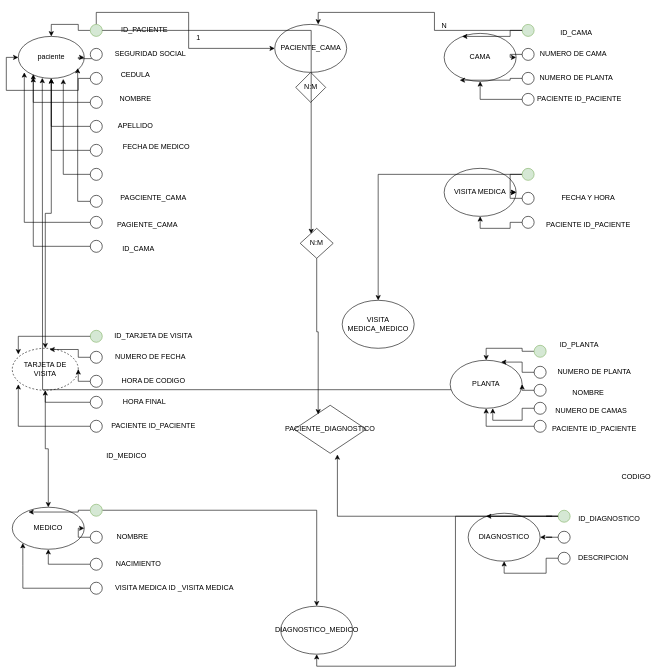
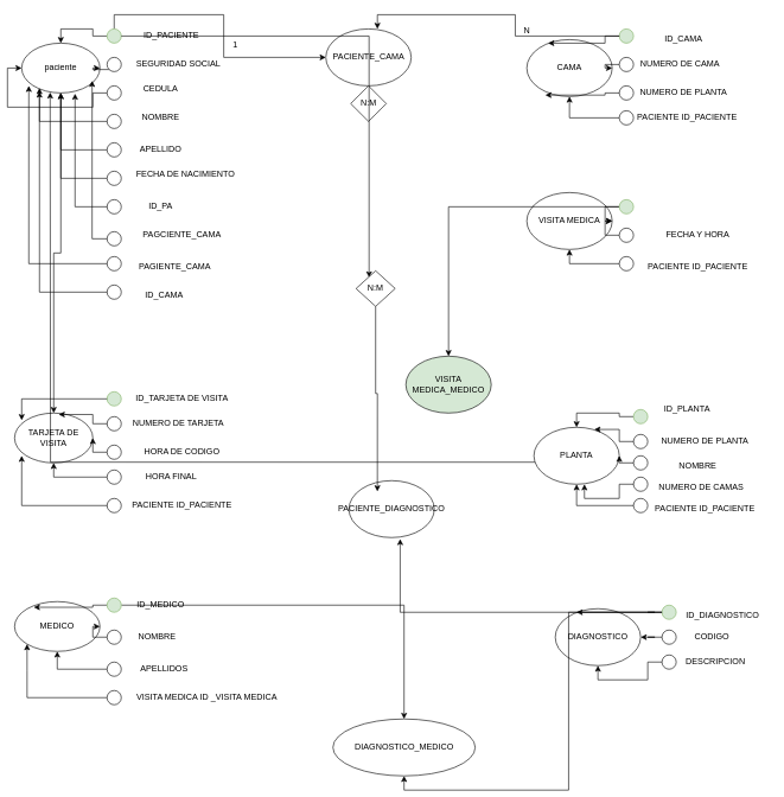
- <mxCell id="22" value="&lt;font style=&quot;vertical-align: inherit;&quot;&gt;&lt;font style=&quot;vertical-align: inherit;&quot;&gt;FECHA DE MEDICO&lt;/font&gt;&lt;/font&gt;" style="text;html=1;align=center;verticalAlign=middle;resizable=0;points=[];autosize=1;strokeColor=none;fillColor=none;" vertex="1" parent="1"><mxGeometry x="180" y="230" width="160" height="30" as="geometry" /></mxCell>
+ <mxCell id="22" value="&lt;font style=&quot;vertical-align: inherit;&quot;&gt;&lt;font style=&quot;vertical-align: inherit;&quot;&gt;FECHA DE NACIMIENTO&lt;/font&gt;&lt;/font&gt;" style="text;html=1;align=center;verticalAlign=middle;resizable=0;points=[];autosize=1;strokeColor=none;fillColor=none;" vertex="1" parent="1"><mxGeometry x="180" y="230" width="160" height="30" as="geometry" /></mxCell>
+ <mxCell id="23" value="&lt;font style=&quot;vertical-align: inherit;&quot;&gt;&lt;font style=&quot;vertical-align: inherit;&quot;&gt;ID_PA&lt;/font&gt;&lt;/font&gt;" style="text;html=1;align=center;verticalAlign=middle;resizable=0;points=[];autosize=1;strokeColor=none;fillColor=none;" vertex="1" parent="1"><mxGeometry x="195" y="275" width="60" height="30" as="geometry" /></mxCell>
- <mxCell id="68" value="VISITA MEDICA" style="ellipse;whiteSpace=wrap;html=1;" vertex="1" parent="1"><mxGeometry x="740" y="280" width="120" height="80" as="geometry" /></mxCell>
+ <mxCell id="68" value="VISITA MEDICA" style="ellipse;whiteSpace=wrap;html=1;" vertex="1" parent="1"><mxGeometry x="740" y="270" width="120" height="80" as="geometry" /></mxCell>
- <mxCell id="126" value="VISITA MEDICA_MEDICO" style="ellipse;whiteSpace=wrap;html=1;" vertex="1" parent="1"><mxGeometry x="570" y="500" width="120" height="80" as="geometry" /></mxCell>
+ <mxCell id="126" value="VISITA MEDICA_MEDICO" style="ellipse;whiteSpace=wrap;html=1;fillColor=#d5e8d4;" vertex="1" parent="1"><mxGeometry x="570" y="500" width="120" height="80" as="geometry" /></mxCell>
- <mxCell id="34" value="NUMERO DE FECHA" style="text;html=1;align=center;verticalAlign=middle;resizable=0;points=[];autosize=1;strokeColor=none;fillColor=none;" vertex="1" parent="1"><mxGeometry x="175" y="580" width="150" height="30" as="geometry" /></mxCell>
+ <mxCell id="34" value="NUMERO DE TARJETA" style="text;html=1;align=center;verticalAlign=middle;resizable=0;points=[];autosize=1;strokeColor=none;fillColor=none;" vertex="1" parent="1"><mxGeometry x="175" y="580" width="150" height="30" as="geometry" /></mxCell>
- <mxCell id="30" value="&lt;font style=&quot;vertical-align: inherit;&quot;&gt;&lt;font style=&quot;vertical-align: inherit;&quot;&gt;TARJETA DE VISITA&lt;/font&gt;&lt;/font&gt;" style="ellipse;whiteSpace=wrap;html=1;dashed=1;" vertex="1" parent="1"><mxGeometry x="20" y="580" width="110" height="70" as="geometry" /></mxCell>
+ <mxCell id="30" value="&lt;font style=&quot;vertical-align: inherit;&quot;&gt;&lt;font style=&quot;vertical-align: inherit;&quot;&gt;TARJETA DE VISITA&lt;/font&gt;&lt;/font&gt;" style="ellipse;whiteSpace=wrap;html=1;" vertex="1" parent="1"><mxGeometry x="20" y="580" width="110" height="70" as="geometry" /></mxCell>
- <mxCell id="121" value="PACIENTE_DIAGNOSTICO" style="rhombus;whiteSpace=wrap;html=1;" vertex="1" parent="1"><mxGeometry x="490" y="675" width="120" height="80" as="geometry" /></mxCell>
+ <mxCell id="121" value="PACIENTE_DIAGNOSTICO" style="ellipse;whiteSpace=wrap;html=1;" vertex="1" parent="1"><mxGeometry x="490" y="675" width="120" height="80" as="geometry" /></mxCell>
- <mxCell id="29" style="edgeStyle=orthogonalEdgeStyle;rounded=0;orthogonalLoop=1;jettySize=auto;html=1;entryX=0.5;entryY=0;entryDx=0;entryDy=0;" edge="1" parent="1" source="30" target="43"><mxGeometry relative="1" as="geometry" /></mxCell>
- <mxCell id="53" value="ID_MEDICO" style="text;html=1;align=center;verticalAlign=middle;resizable=0;points=[];autosize=1;strokeColor=none;fillColor=none;" vertex="1" parent="1"><mxGeometry x="165" y="745" width="90" height="30" as="geometry" /></mxCell>
+ <mxCell id="53" value="ID_MEDICO" style="text;html=1;align=center;verticalAlign=middle;resizable=0;points=[];autosize=1;strokeColor=none;fillColor=none;" vertex="1" parent="1"><mxGeometry x="180" y="835" width="90" height="30" as="geometry" /></mxCell>
- <mxCell id="101" value="CODIGO" style="text;html=1;align=center;verticalAlign=middle;resizable=0;points=[];autosize=1;strokeColor=none;fillColor=none;" vertex="1" parent="1"><mxGeometry x="1025" y="780" width="70" height="30" as="geometry" /></mxCell>
+ <mxCell id="101" value="CODIGO" style="text;html=1;align=center;verticalAlign=middle;resizable=0;points=[];autosize=1;strokeColor=none;fillColor=none;" vertex="1" parent="1"><mxGeometry x="965" y="880" width="70" height="30" as="geometry" /></mxCell>
- <mxCell id="55" value="NACIMIENTO" style="text;html=1;align=center;verticalAlign=middle;resizable=0;points=[];autosize=1;strokeColor=none;fillColor=none;" vertex="1" parent="1"><mxGeometry x="185" y="925" width="90" height="30" as="geometry" /></mxCell>
+ <mxCell id="55" value="APELLIDOS" style="text;html=1;align=center;verticalAlign=middle;resizable=0;points=[];autosize=1;strokeColor=none;fillColor=none;" vertex="1" parent="1"><mxGeometry x="185" y="925" width="90" height="30" as="geometry" /></mxCell>
- <mxCell id="127" value="DIAGNOSTICO_MEDICO" style="ellipse;whiteSpace=wrap;html=1;" vertex="1" parent="1"><mxGeometry x="467.5" y="1010" width="120" height="80" as="geometry" /></mxCell>
+ <mxCell id="127" value="DIAGNOSTICO_MEDICO" style="ellipse;whiteSpace=wrap;html=1;" vertex="1" parent="1"><mxGeometry x="467.5" y="1010" width="200" height="80" as="geometry" /></mxCell>
